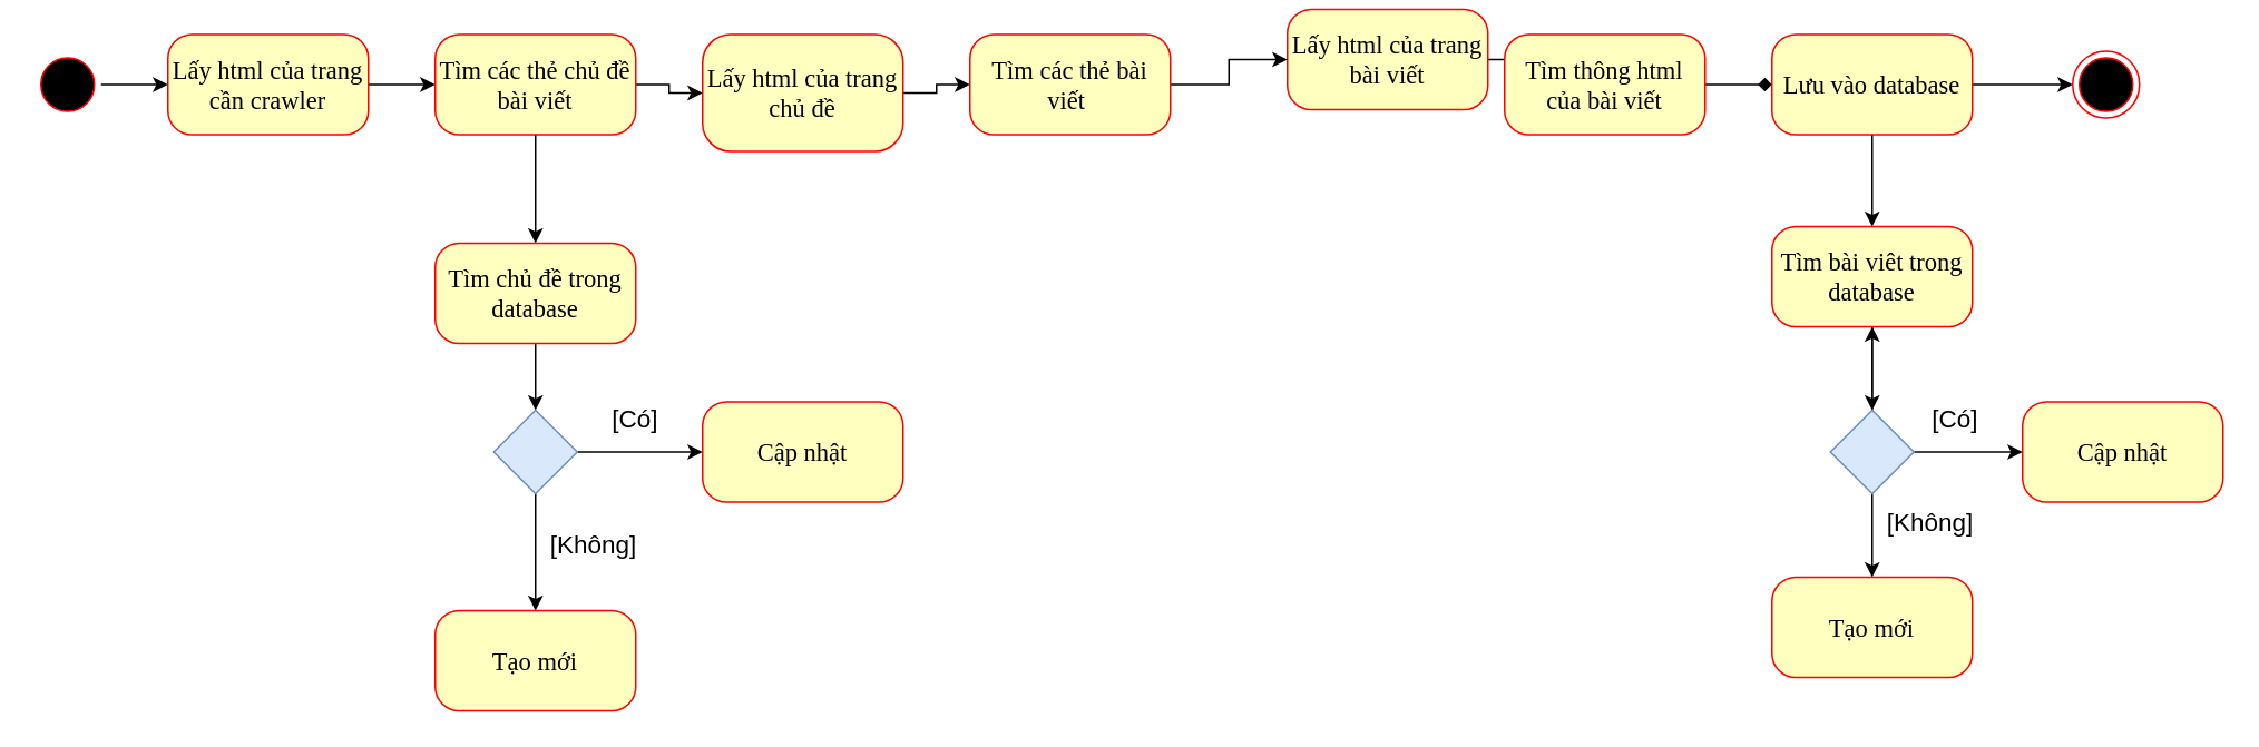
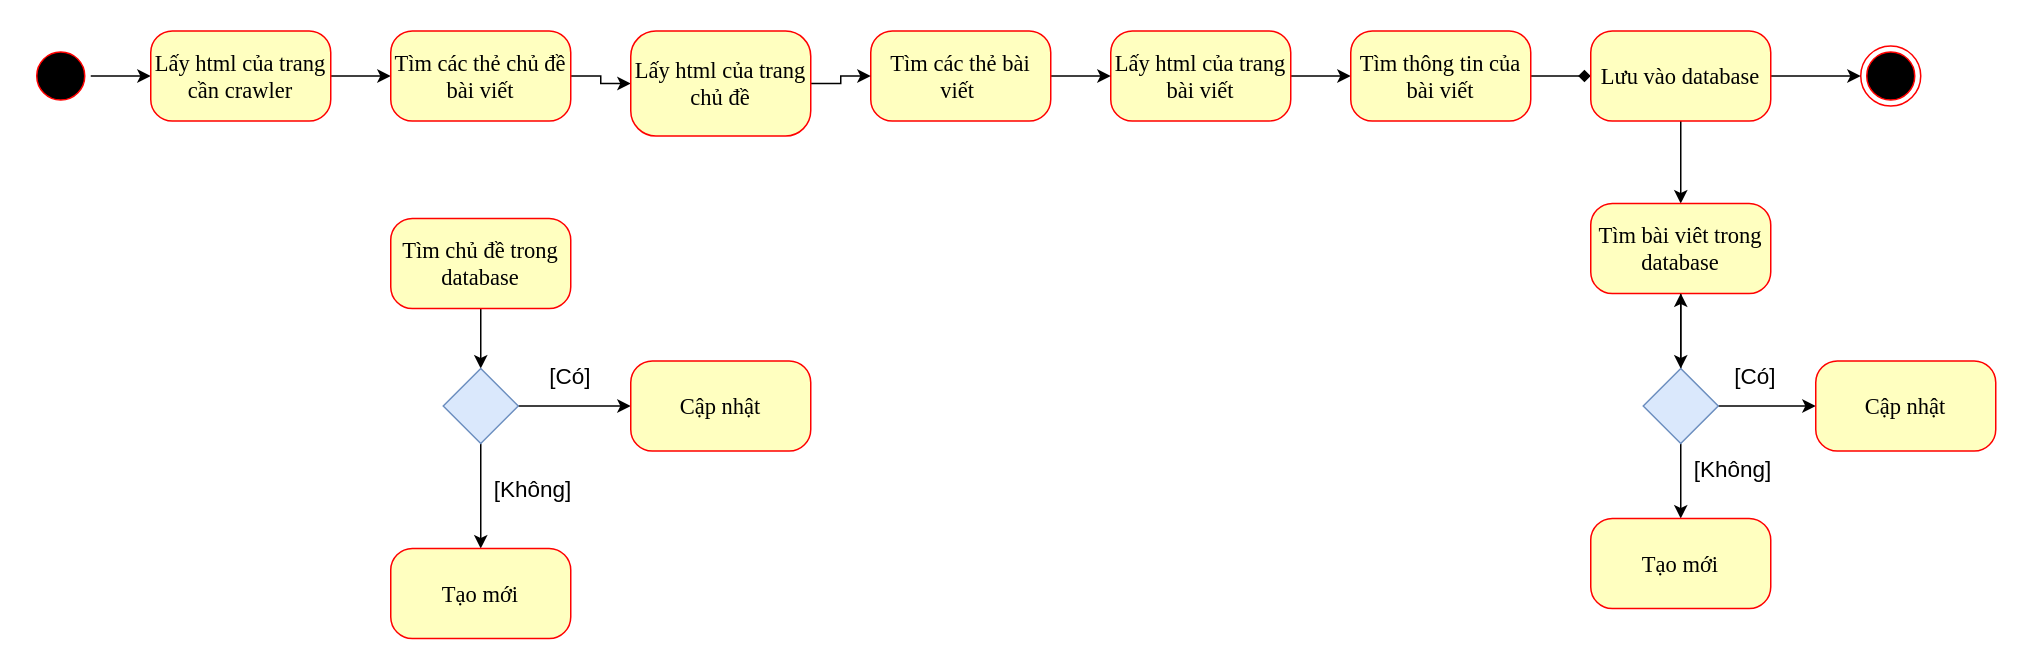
- <mxCell id="11" value="&lt;font style=&quot;font-size: 15px&quot;&gt;Lấy html của trang bài viết&lt;/font&gt;" style="rounded=1;whiteSpace=wrap;html=1;arcSize=24;fillColor=#ffffc0;strokeColor=#ff0000;shadow=0;comic=0;labelBackgroundColor=none;fontFamily=Verdana;fontSize=12;fontColor=#000000;align=center;" vertex="1" parent="1"><mxGeometry x="770" y="5" width="120" height="60" as="geometry" /></mxCell>
+ <mxCell id="11" value="&lt;font style=&quot;font-size: 15px&quot;&gt;Lấy html của trang bài viết&lt;/font&gt;" style="rounded=1;whiteSpace=wrap;html=1;arcSize=24;fillColor=#ffffc0;strokeColor=#ff0000;shadow=0;comic=0;labelBackgroundColor=none;fontFamily=Verdana;fontSize=12;fontColor=#000000;align=center;" vertex="1" parent="1"><mxGeometry x="740" y="20" width="120" height="60" as="geometry" /></mxCell>
- <mxCell id="17" value="&lt;font style=&quot;font-size: 15px&quot;&gt;Tìm thông html của bài viết&lt;/font&gt;" style="rounded=1;whiteSpace=wrap;html=1;arcSize=24;fillColor=#ffffc0;strokeColor=#ff0000;shadow=0;comic=0;labelBackgroundColor=none;fontFamily=Verdana;fontSize=12;fontColor=#000000;align=center;" vertex="1" parent="1"><mxGeometry x="900" y="20" width="120" height="60" as="geometry" /></mxCell>
+ <mxCell id="17" value="&lt;font style=&quot;font-size: 15px&quot;&gt;Tìm thông tin của bài viết&lt;/font&gt;" style="rounded=1;whiteSpace=wrap;html=1;arcSize=24;fillColor=#ffffc0;strokeColor=#ff0000;shadow=0;comic=0;labelBackgroundColor=none;fontFamily=Verdana;fontSize=12;fontColor=#000000;align=center;" vertex="1" parent="1"><mxGeometry x="900" y="20" width="120" height="60" as="geometry" /></mxCell>
- <mxCell id="8" value="" style="edgeStyle=orthogonalEdgeStyle;rounded=0;orthogonalLoop=1;jettySize=auto;html=1;" edge="1" parent="1" source="9" target="22"><mxGeometry relative="1" as="geometry" /></mxCell>
